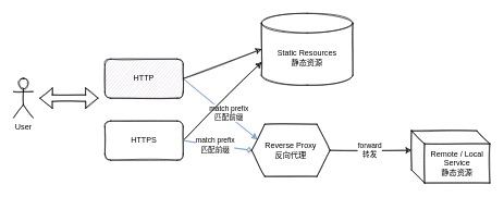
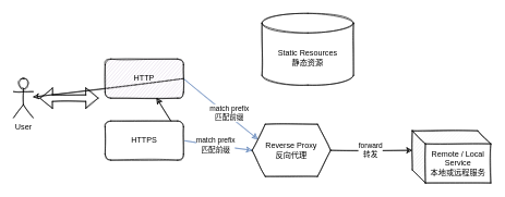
- <mxCell id="3" style="rounded=0;orthogonalLoop=1;jettySize=auto;html=1;exitX=1;exitY=0.5;exitDx=0;exitDy=0;entryX=0;entryY=0.5;entryDx=0;entryDy=0;entryPerimeter=0;sketch=1;" edge="1" parent="1" source="6" target="11"><mxGeometry relative="1" as="geometry" /></mxCell>
+ <mxCell id="3" style="rounded=0;orthogonalLoop=1;jettySize=auto;html=1;exitX=1;exitY=0.5;exitDx=0;exitDy=0;sketch=1;" edge="1" parent="1" source="6" target="2"><mxGeometry relative="1" as="geometry" /></mxCell>
- <mxCell id="7" style="edgeStyle=none;rounded=0;sketch=1;orthogonalLoop=1;jettySize=auto;html=1;exitX=1;exitY=0.5;exitDx=0;exitDy=0;entryX=0;entryY=0;entryDx=0;entryDy=75;entryPerimeter=0;" edge="1" parent="1" source="10" target="11"><mxGeometry relative="1" as="geometry" /></mxCell>
+ <mxCell id="7" style="edgeStyle=none;rounded=0;sketch=1;orthogonalLoop=1;jettySize=auto;html=1;exitX=1;exitY=0.5;exitDx=0;exitDy=0;" edge="1" parent="1" source="10" target="6"><mxGeometry relative="1" as="geometry" /></mxCell>
- <mxCell id="8" style="edgeStyle=none;rounded=0;sketch=1;orthogonalLoop=1;jettySize=auto;html=1;exitX=1;exitY=0.5;exitDx=0;exitDy=0;entryX=0;entryY=0.5;entryDx=0;entryDy=0;fillColor=#dae8fc;strokeColor=#6c8ebf;endArrow=diamond;" edge="1" parent="1" source="10" target="14"><mxGeometry relative="1" as="geometry" /></mxCell>
+ <mxCell id="8" style="edgeStyle=none;rounded=0;sketch=1;orthogonalLoop=1;jettySize=auto;html=1;exitX=1;exitY=0.5;exitDx=0;exitDy=0;entryX=0;entryY=0.5;entryDx=0;entryDy=0;fillColor=#dae8fc;strokeColor=#6c8ebf;" edge="1" parent="1" source="10" target="14"><mxGeometry relative="1" as="geometry" /></mxCell>
- <mxCell id="15" value="Remote / Local Service&lt;br&gt;静态资源" style="shape=cube;whiteSpace=wrap;html=1;boundedLbl=1;backgroundOutline=1;darkOpacity=0.05;darkOpacity2=0.1;sketch=1;" vertex="1" parent="1"><mxGeometry x="630" y="200" width="120" height="80" as="geometry" /></mxCell>
+ <mxCell id="15" value="Remote / Local Service&lt;br&gt;本地或远程服务" style="shape=cube;whiteSpace=wrap;html=1;boundedLbl=1;backgroundOutline=1;darkOpacity=0.05;darkOpacity2=0.1;sketch=1;" vertex="1" parent="1"><mxGeometry x="630" y="200" width="120" height="80" as="geometry" /></mxCell>
